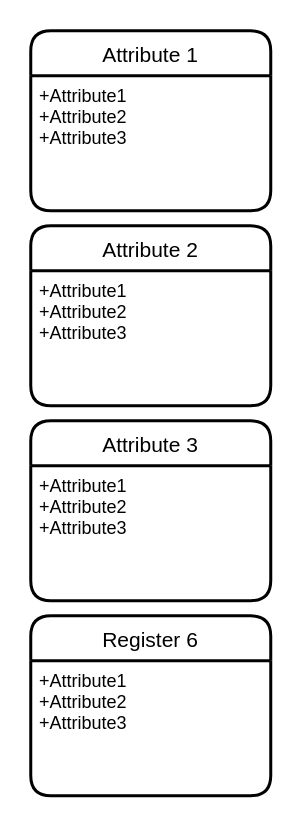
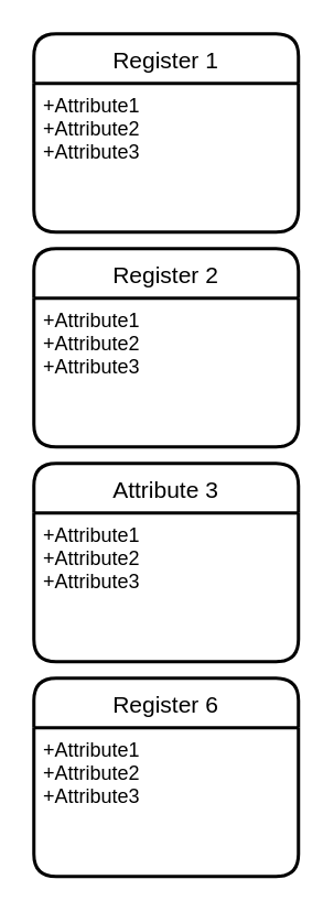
- <mxCell id="2" value="Attribute 1" style="swimlane;childLayout=stackLayout;horizontal=1;startSize=30;horizontalStack=0;rounded=1;fontSize=14;fontStyle=0;strokeWidth=2;resizeParent=0;resizeLast=1;shadow=0;dashed=0;align=center;" vertex="1" parent="1"><mxGeometry x="20" y="20" width="160" height="120" as="geometry" /></mxCell>
+ <mxCell id="2" value="Register 1" style="swimlane;childLayout=stackLayout;horizontal=1;startSize=30;horizontalStack=0;rounded=1;fontSize=14;fontStyle=0;strokeWidth=2;resizeParent=0;resizeLast=1;shadow=0;dashed=0;align=center;" vertex="1" parent="1"><mxGeometry x="20" y="20" width="160" height="120" as="geometry" /></mxCell>
- <mxCell id="4" value="Attribute 2" style="swimlane;childLayout=stackLayout;horizontal=1;startSize=30;horizontalStack=0;rounded=1;fontSize=14;fontStyle=0;strokeWidth=2;resizeParent=0;resizeLast=1;shadow=0;dashed=0;align=center;" vertex="1" parent="1"><mxGeometry x="20" y="150" width="160" height="120" as="geometry" /></mxCell>
+ <mxCell id="4" value="Register 2" style="swimlane;childLayout=stackLayout;horizontal=1;startSize=30;horizontalStack=0;rounded=1;fontSize=14;fontStyle=0;strokeWidth=2;resizeParent=0;resizeLast=1;shadow=0;dashed=0;align=center;" vertex="1" parent="1"><mxGeometry x="20" y="150" width="160" height="120" as="geometry" /></mxCell>
